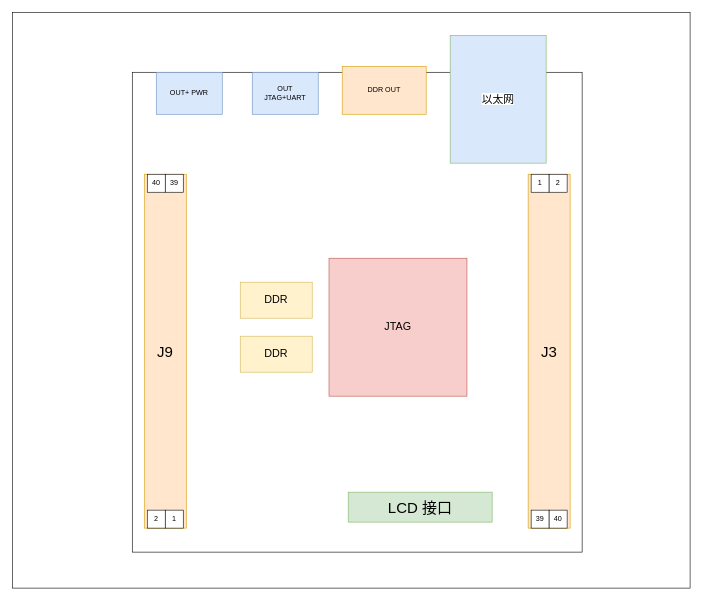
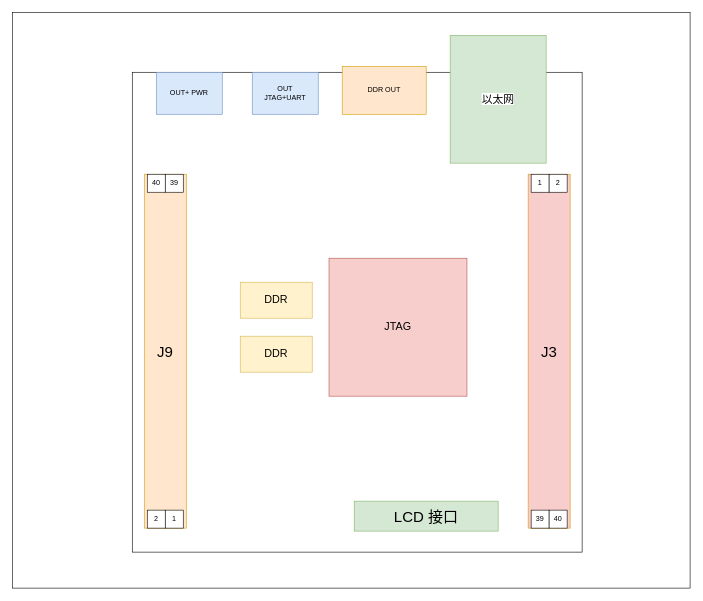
- <mxCell id="7" value="&lt;span style=&quot;font-size: 18px ; background-color: rgb(255 , 255 , 255)&quot;&gt;以太网&lt;/span&gt;" style="rounded=0;whiteSpace=wrap;html=1;fillColor=#dae8fc;strokeColor=#82b366;" parent="1" vertex="1"><mxGeometry x="750" y="58.5" width="160" height="213" as="geometry" /></mxCell>
+ <mxCell id="7" value="&lt;span style=&quot;font-size: 18px ; background-color: rgb(255 , 255 , 255)&quot;&gt;以太网&lt;/span&gt;" style="rounded=0;whiteSpace=wrap;html=1;fillColor=#d5e8d4;strokeColor=#82b366;" parent="1" vertex="1"><mxGeometry x="750" y="58.5" width="160" height="213" as="geometry" /></mxCell>
- <mxCell id="12" value="J3" style="rounded=0;whiteSpace=wrap;html=1;fillColor=#ffe6cc;strokeColor=#d79b00;fontSize=25;" parent="11" vertex="1"><mxGeometry width="70" height="590" as="geometry" /></mxCell>
+ <mxCell id="12" value="J3" style="rounded=0;whiteSpace=wrap;html=1;fillColor=#f8cecc;strokeColor=#d79b00;fontSize=25;" parent="11" vertex="1"><mxGeometry width="70" height="590" as="geometry" /></mxCell>
- <mxCell id="23" value="LCD 接口" style="rounded=0;whiteSpace=wrap;html=1;fontSize=25;fillColor=#d5e8d4;strokeColor=#82b366;" parent="1" vertex="1"><mxGeometry x="580" y="820" width="240" height="50" as="geometry" /></mxCell>
+ <mxCell id="23" value="LCD 接口" style="rounded=0;whiteSpace=wrap;html=1;fontSize=25;fillColor=#d5e8d4;strokeColor=#82b366;" parent="1" vertex="1"><mxGeometry x="590" y="835" width="240" height="50" as="geometry" /></mxCell>
